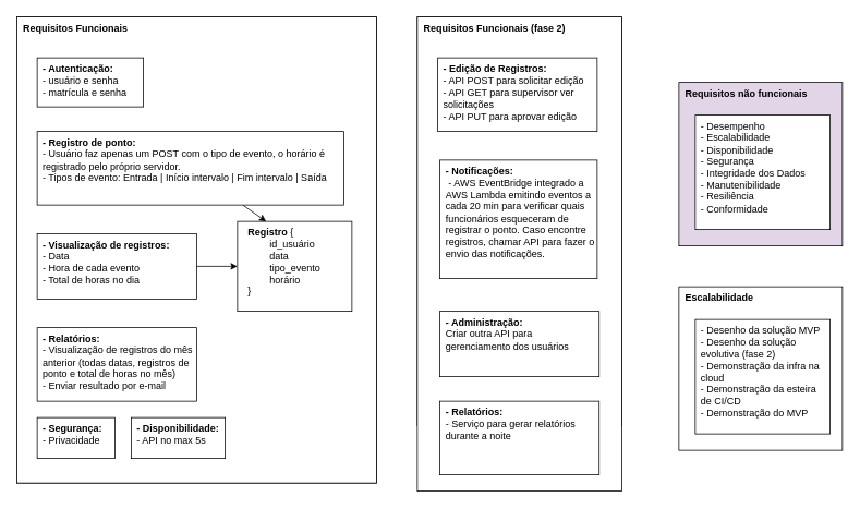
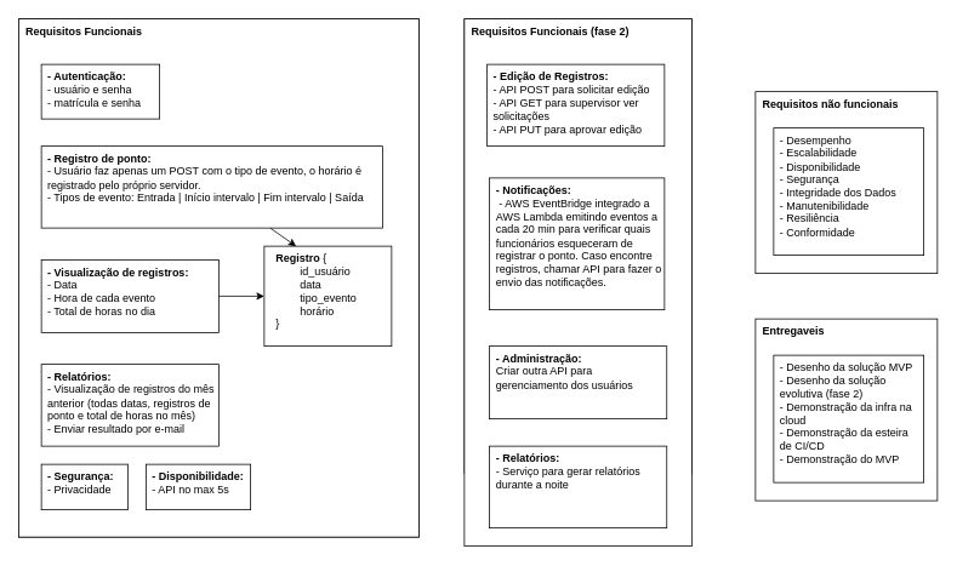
- <mxCell id="32" value="Requisitos não funcionais" style="rounded=0;whiteSpace=wrap;html=1;align=left;verticalAlign=top;fontStyle=1;spacingLeft=6;fillColor=#e1d5e7;" parent="1" vertex="1"><mxGeometry x="830" y="100" width="200" height="200" as="geometry" /></mxCell>
+ <mxCell id="32" value="Requisitos não funcionais" style="rounded=0;whiteSpace=wrap;html=1;align=left;verticalAlign=top;fontStyle=1;spacingLeft=6;" parent="1" vertex="1"><mxGeometry x="830" y="100" width="200" height="200" as="geometry" /></mxCell>
- <mxCell id="34" value="Escalabilidade" style="rounded=0;whiteSpace=wrap;html=1;align=left;verticalAlign=top;fontStyle=1;spacingLeft=6;" parent="1" vertex="1"><mxGeometry x="830" y="350" width="200" height="200" as="geometry" /></mxCell>
+ <mxCell id="34" value="Entregaveis" style="rounded=0;whiteSpace=wrap;html=1;align=left;verticalAlign=top;fontStyle=1;spacingLeft=6;" parent="1" vertex="1"><mxGeometry x="830" y="350" width="200" height="200" as="geometry" /></mxCell>
